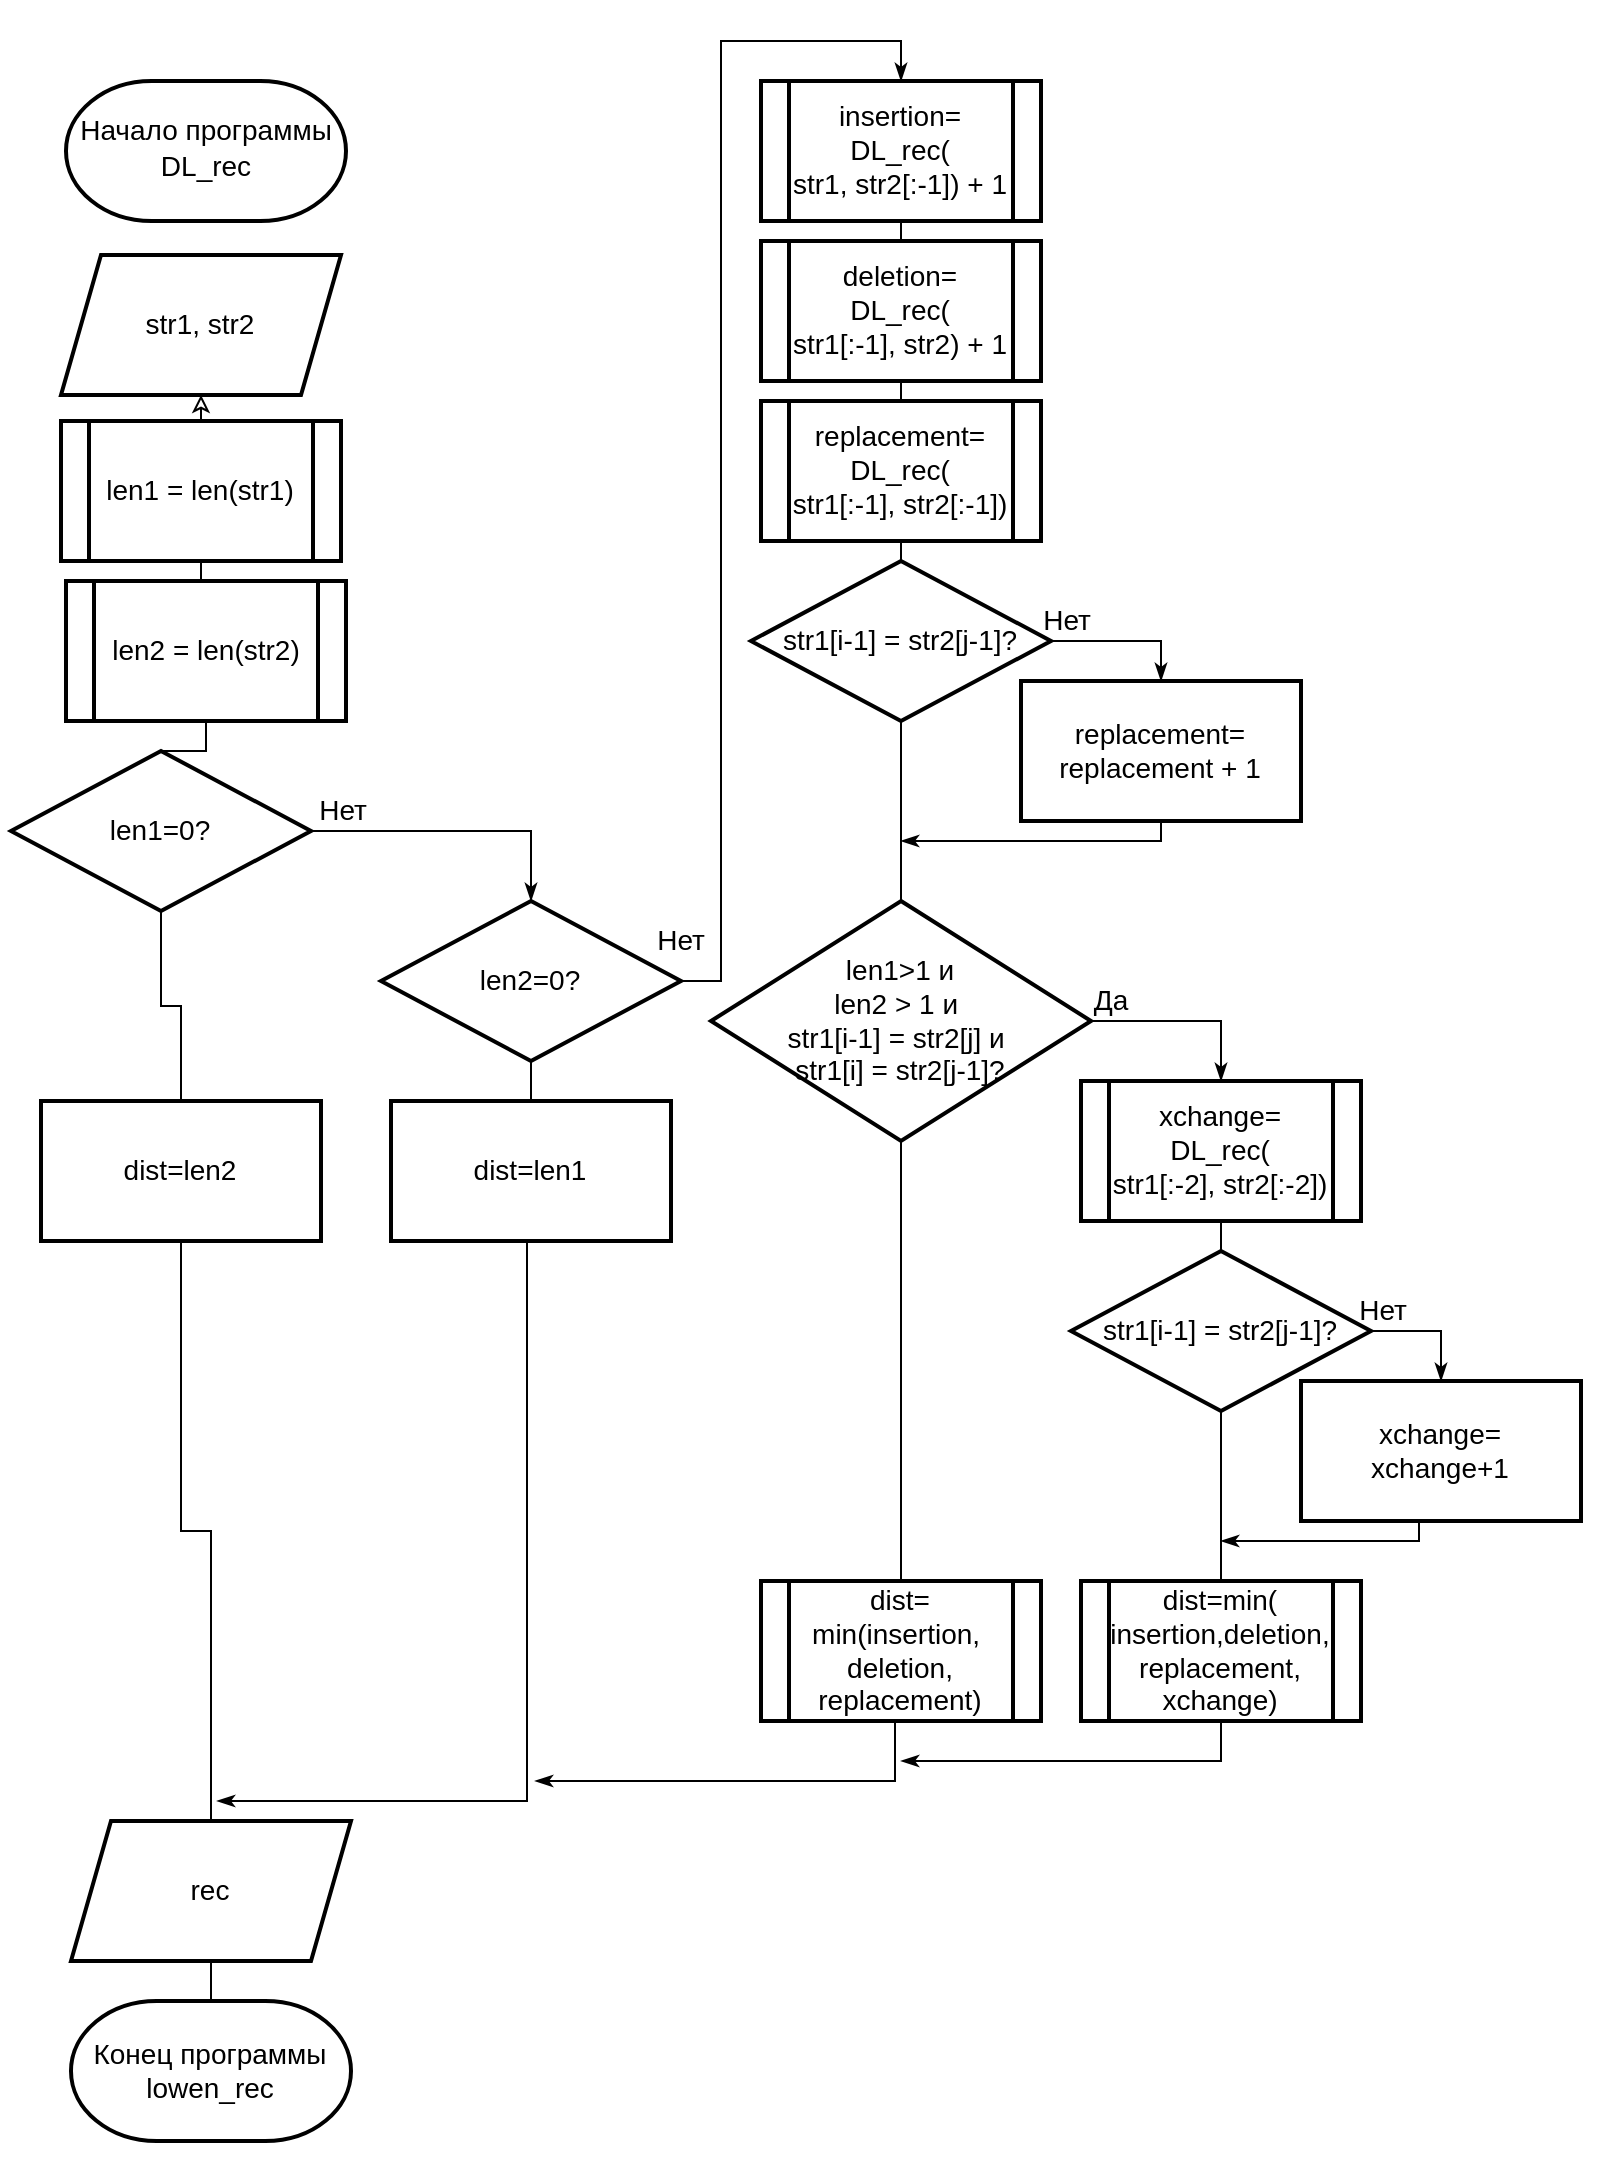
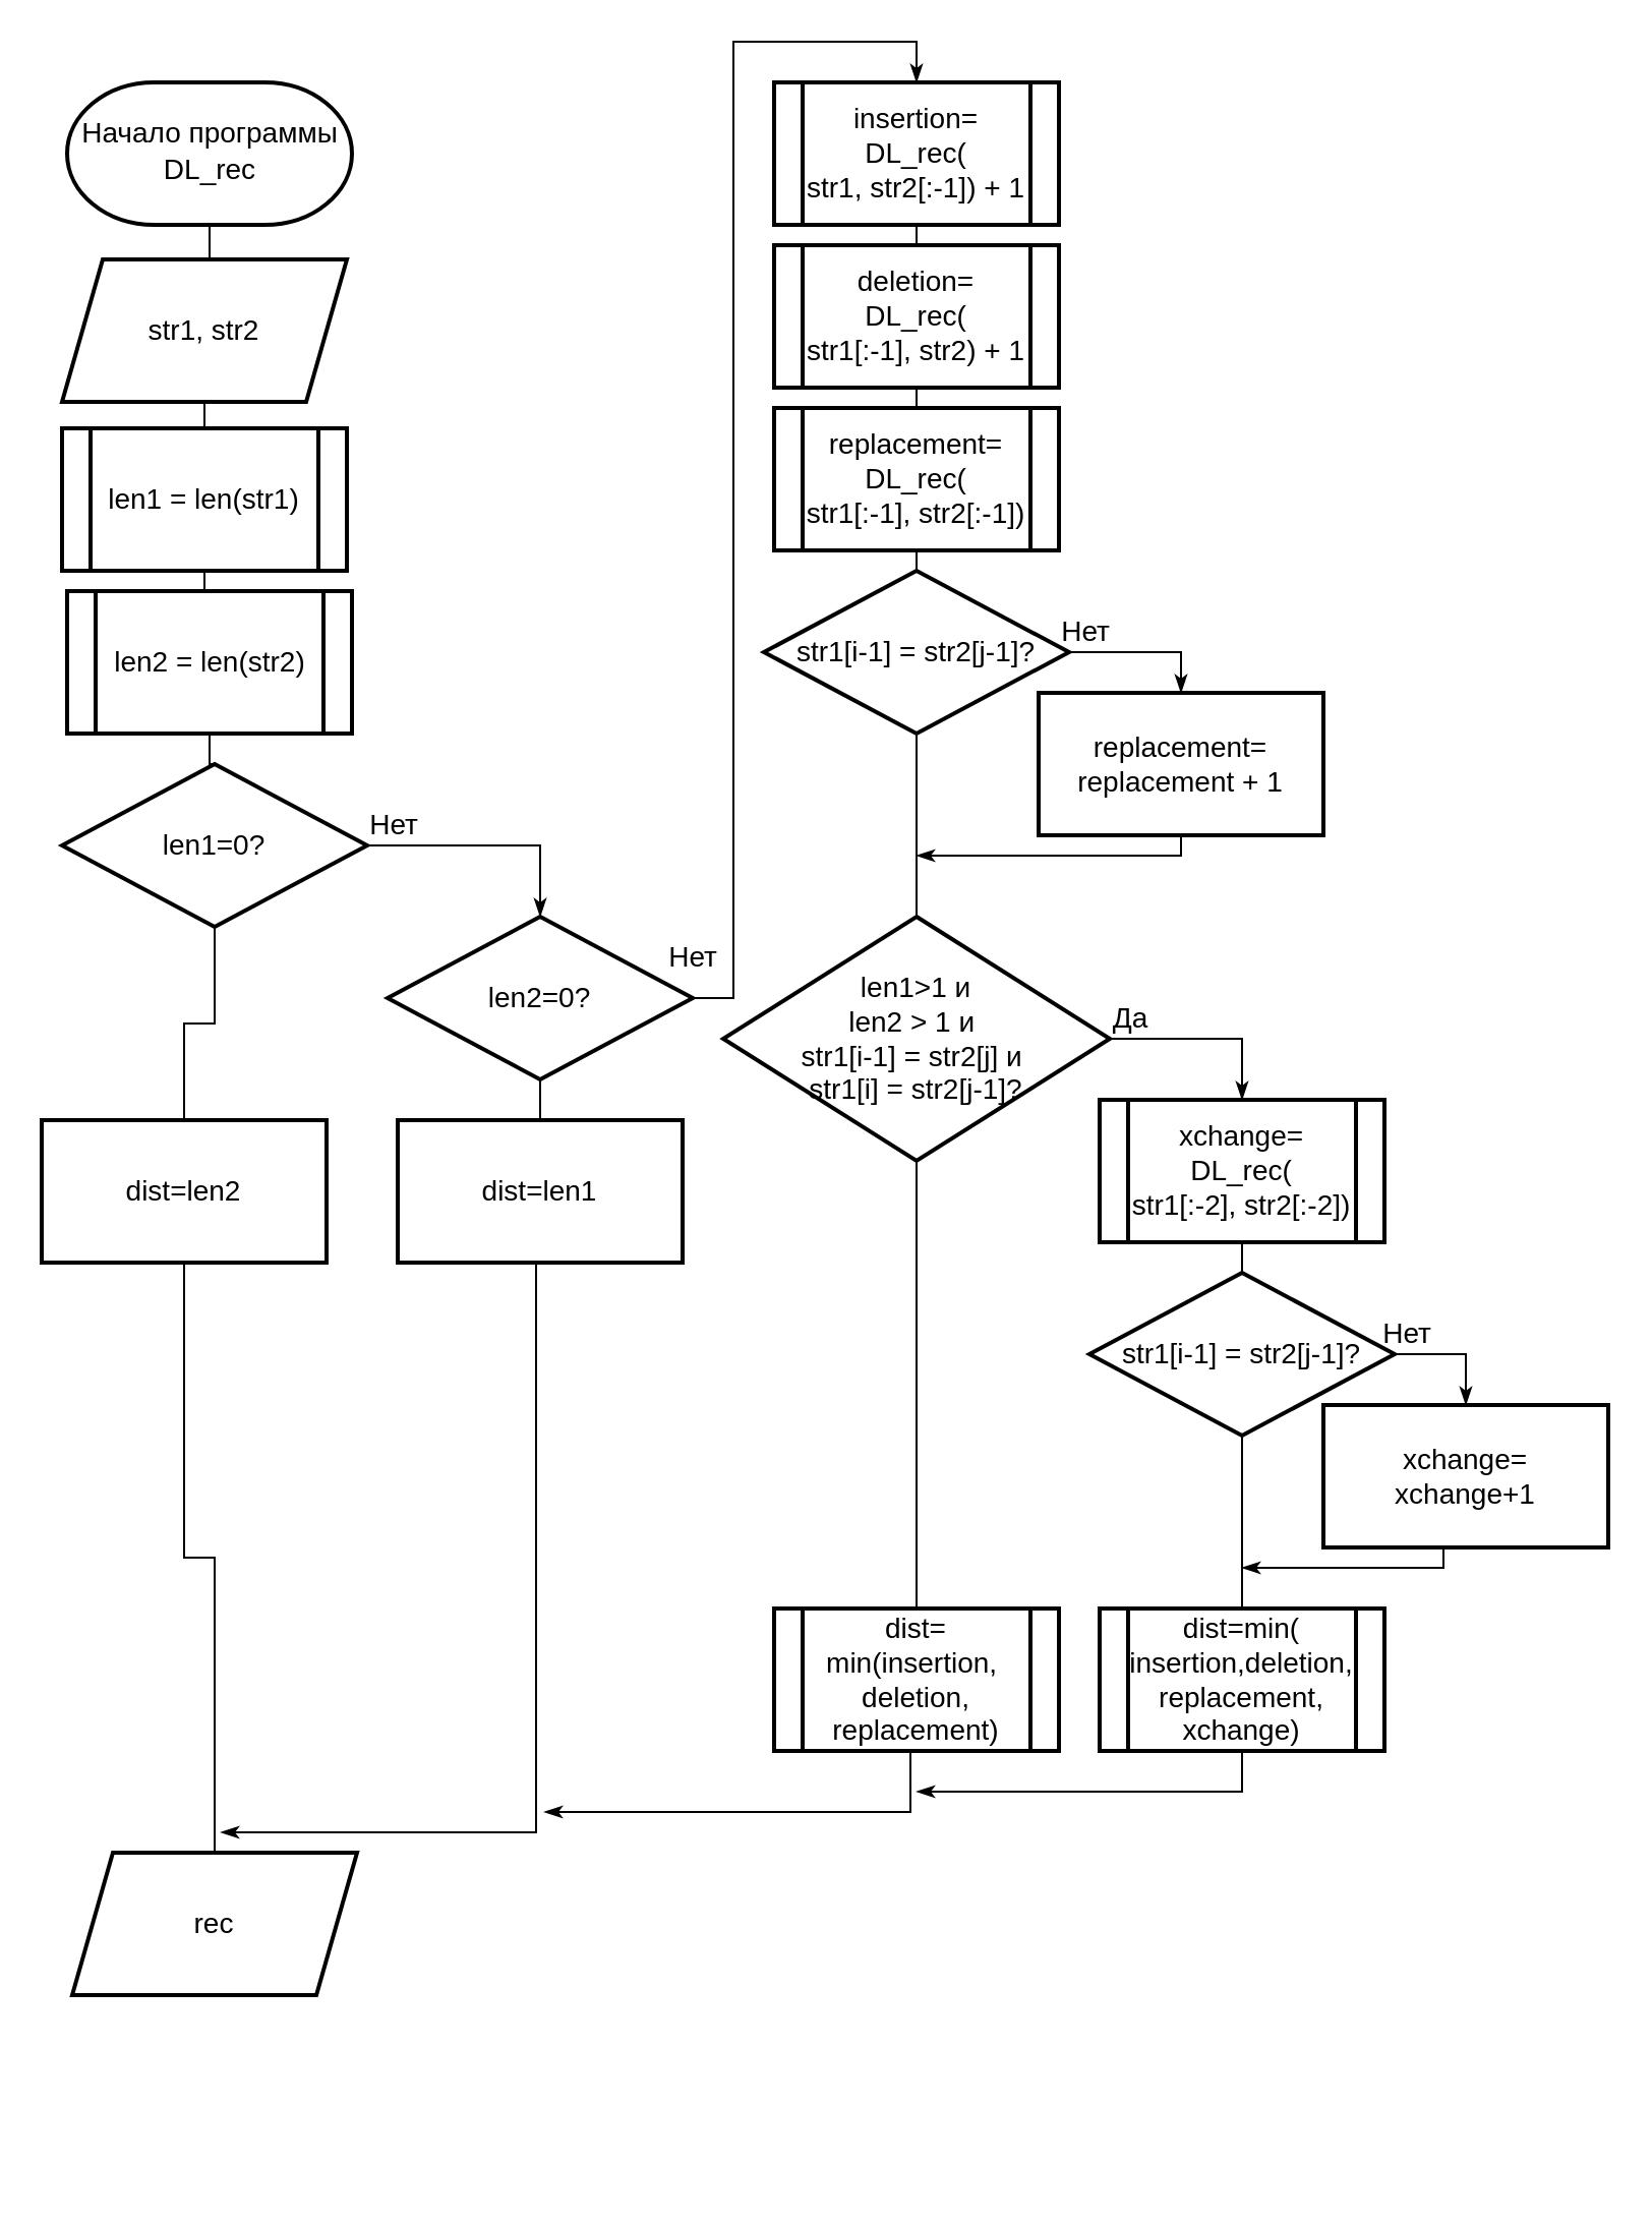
+ <mxCell id="3" style="edgeStyle=orthogonalEdgeStyle;rounded=0;orthogonalLoop=1;jettySize=auto;html=1;exitX=0.5;exitY=0;exitDx=0;exitDy=0;entryX=0.5;entryY=1;entryDx=0;entryDy=0;entryPerimeter=0;endArrow=none;endFill=0;" parent="1" source="4" target="2" edge="1"><mxGeometry relative="1" as="geometry" /></mxCell>
- <mxCell id="7" style="edgeStyle=orthogonalEdgeStyle;rounded=0;orthogonalLoop=1;jettySize=auto;html=1;exitX=0.5;exitY=0;exitDx=0;exitDy=0;entryX=0.5;entryY=1;entryDx=0;entryDy=0;endArrow=classic;endFill=0;" parent="1" source="8" target="4" edge="1"><mxGeometry relative="1" as="geometry" /></mxCell>
+ <mxCell id="7" style="edgeStyle=orthogonalEdgeStyle;rounded=0;orthogonalLoop=1;jettySize=auto;html=1;exitX=0.5;exitY=0;exitDx=0;exitDy=0;entryX=0.5;entryY=1;entryDx=0;entryDy=0;endArrow=none;endFill=0;" parent="1" source="8" target="4" edge="1"><mxGeometry relative="1" as="geometry" /></mxCell>
- <mxCell id="12" value="&lt;span style=&quot;font-size: 14px&quot;&gt;len1=0?&lt;/span&gt;" style="rhombus;whiteSpace=wrap;html=1;strokeWidth=2;fontSize=14;" parent="1" vertex="1"><mxGeometry x="5" y="375" width="150" height="80" as="geometry" /></mxCell>
+ <mxCell id="12" value="&lt;span style=&quot;font-size: 14px&quot;&gt;len1=0?&lt;/span&gt;" style="rhombus;whiteSpace=wrap;html=1;strokeWidth=2;fontSize=14;" parent="1" vertex="1"><mxGeometry x="30" y="375" width="150" height="80" as="geometry" /></mxCell>
- <mxCell id="14" style="edgeStyle=orthogonalEdgeStyle;rounded=0;orthogonalLoop=1;jettySize=auto;html=1;exitX=0.5;exitY=1;exitDx=0;exitDy=0;entryX=0.5;entryY=0;entryDx=0;entryDy=0;entryPerimeter=0;endArrow=none;endFill=0;" parent="1" source="15" target="13" edge="1"><mxGeometry relative="1" as="geometry" /></mxCell>
- <mxCell id="13" value="Конец программы lowen_rec" style="strokeWidth=2;html=1;shape=mxgraph.flowchart.terminator;whiteSpace=wrap;fontSize=14;" parent="1" vertex="1"><mxGeometry x="35" y="1000" width="140" height="70" as="geometry" /></mxCell>
